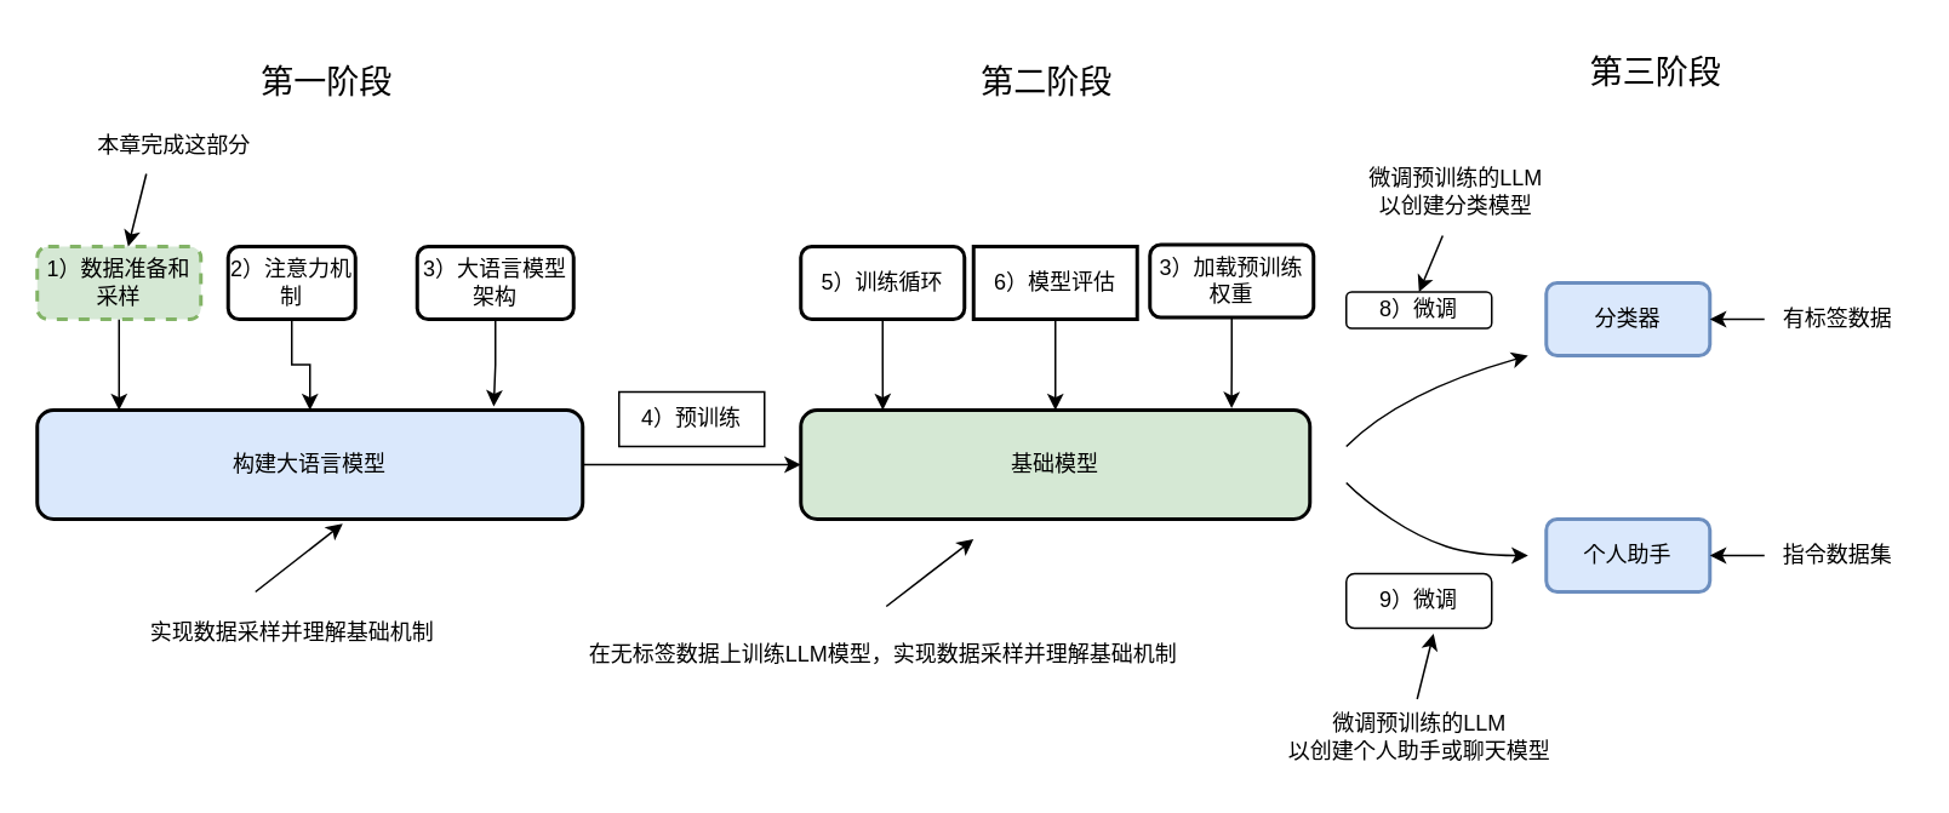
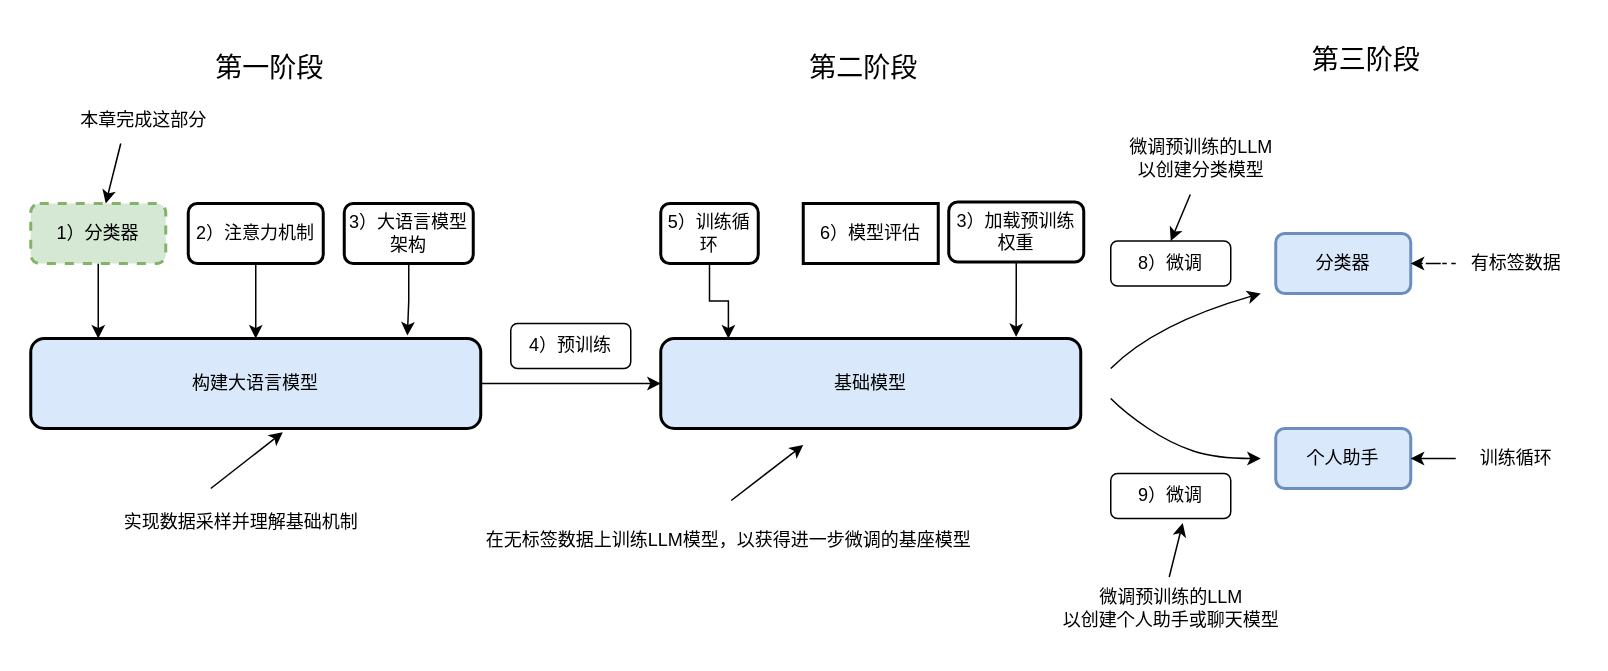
- <mxCell id="5" value="1）数据准备和采样" style="rounded=1;whiteSpace=wrap;html=1;dashed=1;strokeWidth=2;fillColor=#d5e8d4;strokeColor=#82b366;" parent="1" vertex="1"><mxGeometry x="20" y="135" width="90" height="40" as="geometry" /></mxCell>
+ <mxCell id="5" value="1）分类器" style="rounded=1;whiteSpace=wrap;html=1;dashed=1;strokeWidth=2;fillColor=#d5e8d4;strokeColor=#82b366;" parent="1" vertex="1"><mxGeometry x="20" y="135" width="90" height="40" as="geometry" /></mxCell>
- <mxCell id="7" value="2）注意力机制" style="rounded=1;whiteSpace=wrap;html=1;strokeWidth=2;" parent="1" vertex="1"><mxGeometry x="125" y="135" width="70" height="40" as="geometry" /></mxCell>
+ <mxCell id="7" value="2）注意力机制" style="rounded=1;whiteSpace=wrap;html=1;strokeWidth=2;" parent="1" vertex="1"><mxGeometry x="125" y="135" width="90" height="40" as="geometry" /></mxCell>
- <mxCell id="16" value="5）训练循环" style="rounded=1;whiteSpace=wrap;html=1;strokeWidth=2;" parent="1" vertex="1"><mxGeometry x="440" y="135" width="90" height="40" as="geometry" /></mxCell>
+ <mxCell id="16" value="5）训练循环" style="rounded=1;whiteSpace=wrap;html=1;strokeWidth=2;" parent="1" vertex="1"><mxGeometry x="440" y="135" width="65" height="40" as="geometry" /></mxCell>
- <mxCell id="32" value="8）微调" style="rounded=1;whiteSpace=wrap;html=1;strokeWidth=1;" parent="1" vertex="1"><mxGeometry x="740" y="160" width="80" height="20" as="geometry" /></mxCell>
+ <mxCell id="32" value="8）微调" style="rounded=1;whiteSpace=wrap;html=1;strokeWidth=1;" parent="1" vertex="1"><mxGeometry x="740" y="160" width="80" height="30" as="geometry" /></mxCell>
- <mxCell id="28" style="edgeStyle=orthogonalEdgeStyle;rounded=0;orthogonalLoop=1;jettySize=auto;html=1;entryX=1;entryY=0.5;entryDx=0;entryDy=0;" parent="1" source="29" target="26" edge="1"><mxGeometry relative="1" as="geometry" /></mxCell>
+ <mxCell id="28" style="edgeStyle=orthogonalEdgeStyle;rounded=0;orthogonalLoop=1;jettySize=auto;html=1;entryX=1;entryY=0.5;entryDx=0;entryDy=0;dashed=1;" parent="1" source="29" target="26" edge="1"><mxGeometry relative="1" as="geometry" /></mxCell>
- <mxCell id="17" style="edgeStyle=orthogonalEdgeStyle;rounded=0;orthogonalLoop=1;jettySize=auto;html=1;entryX=0.5;entryY=0;entryDx=0;entryDy=0;" parent="1" source="18" target="13" edge="1"><mxGeometry relative="1" as="geometry" /></mxCell>
- <mxCell id="14" value="4）预训练" style="whiteSpace=wrap;html=1;rounded=0;" parent="1" vertex="1"><mxGeometry x="340" y="215" width="80" height="30" as="geometry" /></mxCell>
+ <mxCell id="14" value="4）预训练" style="rounded=1;whiteSpace=wrap;html=1;" parent="1" vertex="1"><mxGeometry x="340" y="215" width="80" height="30" as="geometry" /></mxCell>
- <mxCell id="13" value="基础模型" style="rounded=1;whiteSpace=wrap;html=1;fillColor=#d5e8d4;strokeColor=#000000;strokeWidth=2;" parent="1" vertex="1"><mxGeometry x="440" y="225" width="280" height="60" as="geometry" /></mxCell>
+ <mxCell id="13" value="基础模型" style="rounded=1;whiteSpace=wrap;html=1;fillColor=#dae8fc;strokeColor=#000000;strokeWidth=2;" parent="1" vertex="1"><mxGeometry x="440" y="225" width="280" height="60" as="geometry" /></mxCell>
- <mxCell id="31" value="指令数据集" style="text;html=1;align=center;verticalAlign=middle;resizable=0;points=[];autosize=1;strokeColor=none;fillColor=none;" parent="1" vertex="1"><mxGeometry x="970" y="290" width="80" height="30" as="geometry" /></mxCell>
+ <mxCell id="31" value="训练循环" style="text;html=1;align=center;verticalAlign=middle;resizable=0;points=[];autosize=1;strokeColor=none;fillColor=none;" parent="1" vertex="1"><mxGeometry x="970" y="290" width="80" height="30" as="geometry" /></mxCell>
- <mxCell id="23" value="在无标签数据上训练LLM模型，实现数据采样并理解基础机制" style="text;html=1;align=center;verticalAlign=middle;resizable=0;points=[];autosize=1;strokeColor=none;fillColor=none;" parent="1" vertex="1"><mxGeometry x="310" y="345" width="350" height="30" as="geometry" /></mxCell>
+ <mxCell id="23" value="在无标签数据上训练LLM模型，以获得进一步微调的基座模型" style="text;html=1;align=center;verticalAlign=middle;resizable=0;points=[];autosize=1;strokeColor=none;fillColor=none;" parent="1" vertex="1"><mxGeometry x="310" y="345" width="350" height="30" as="geometry" /></mxCell>
